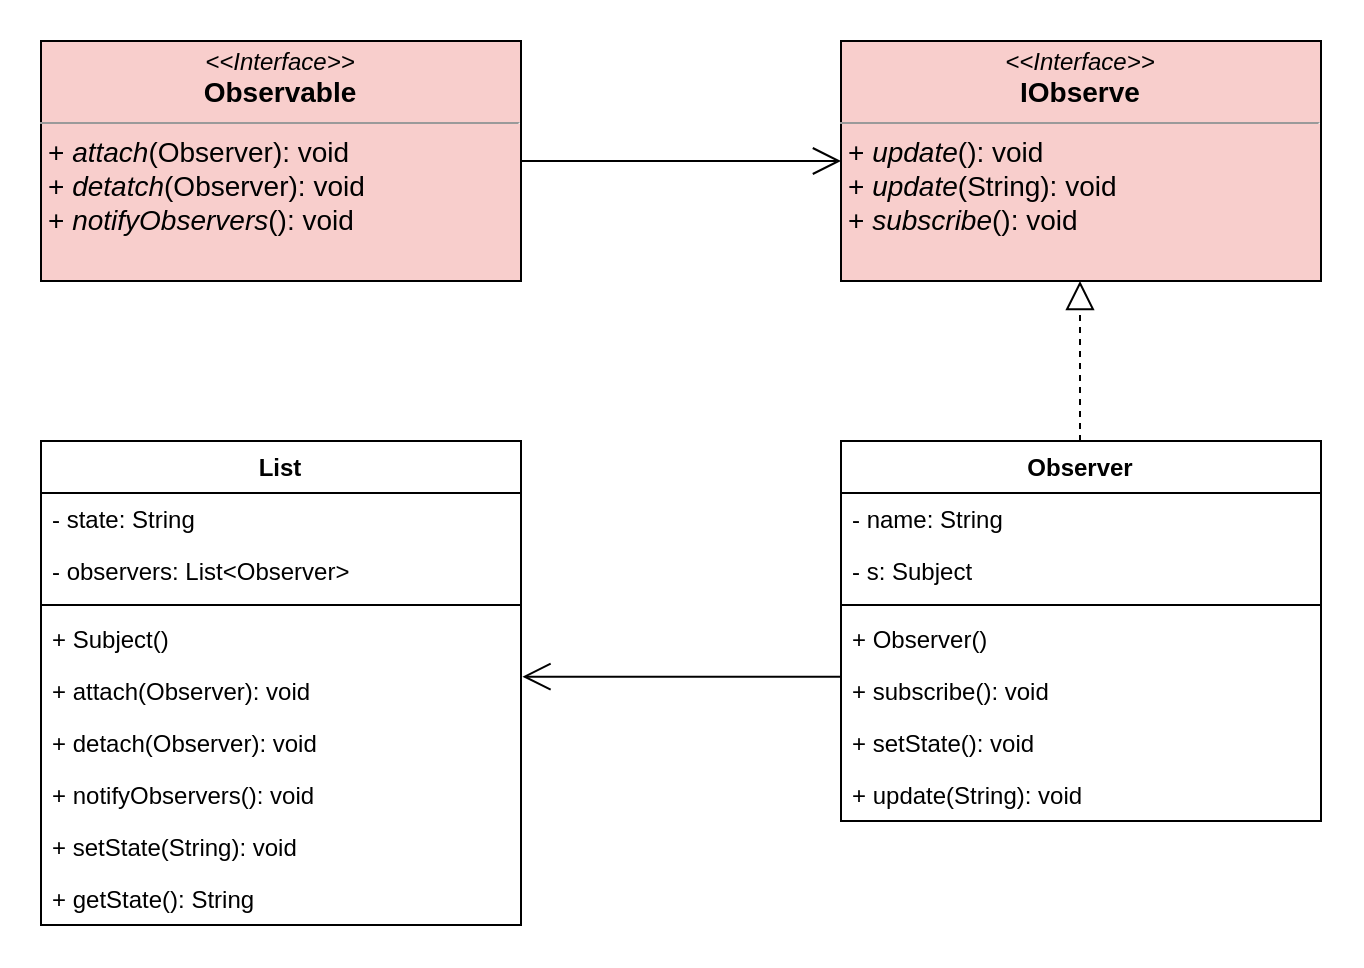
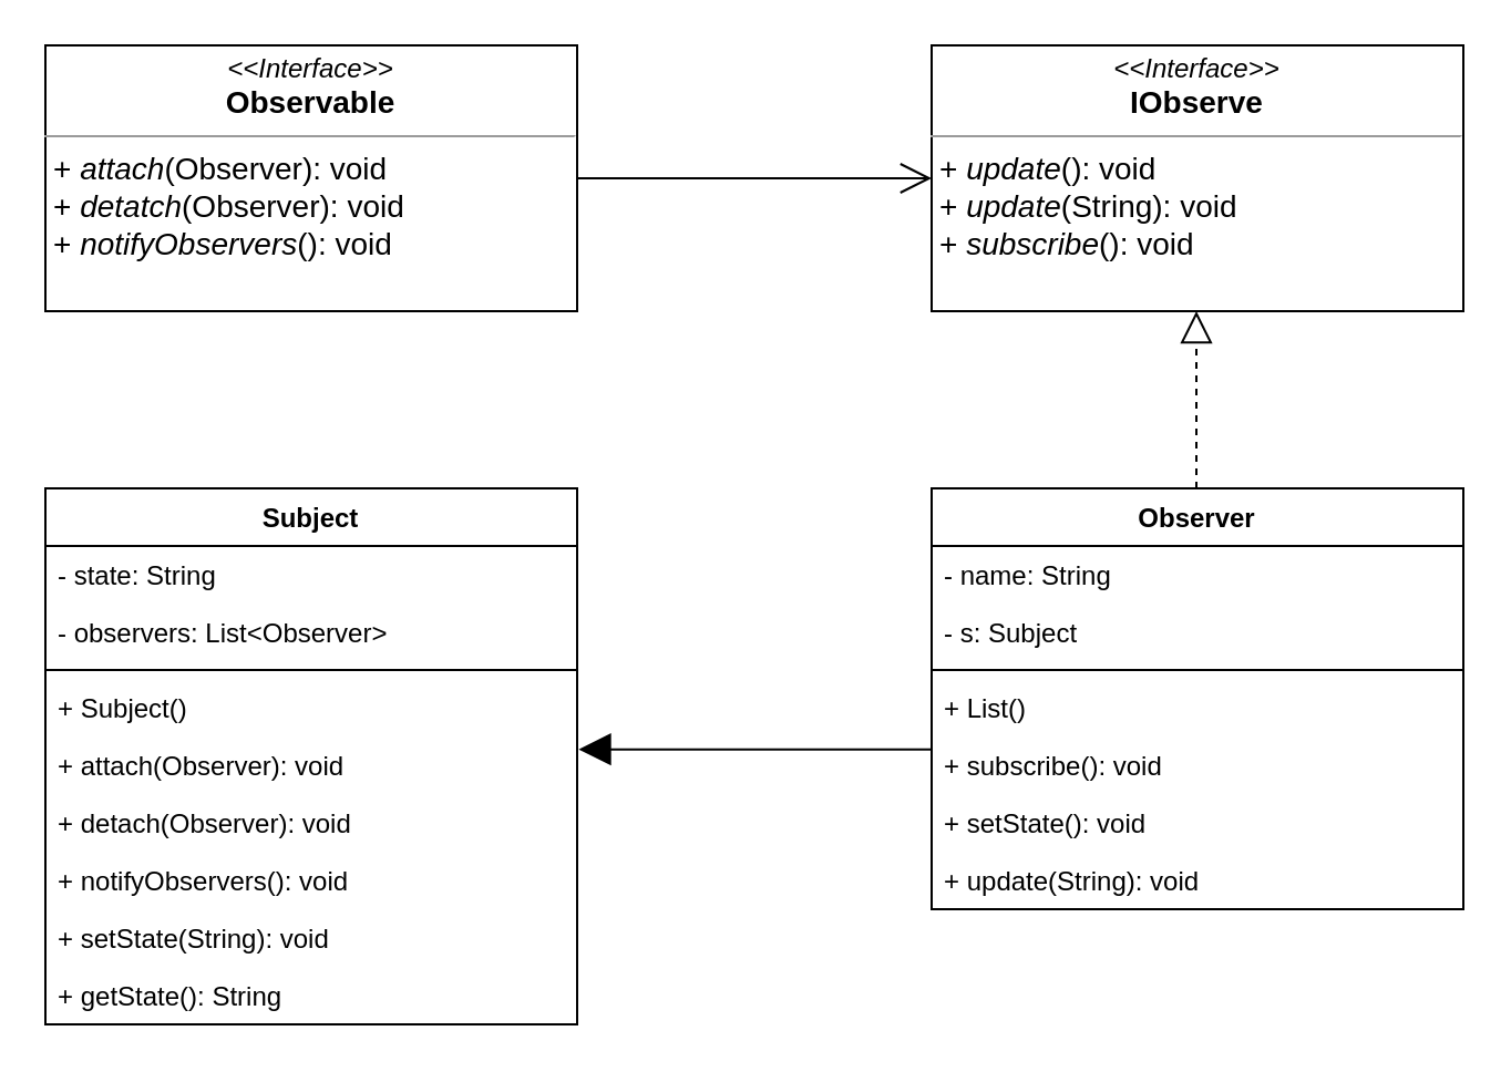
- <mxCell id="5" value="&lt;p style=&quot;margin: 0px ; margin-top: 4px ; text-align: center&quot;&gt;&lt;i&gt;&amp;lt;&amp;lt;Interface&amp;gt;&amp;gt;&lt;/i&gt;&lt;br&gt;&lt;b&gt;&lt;font style=&quot;font-size: 14px&quot;&gt;Observable&lt;/font&gt;&lt;/b&gt;&lt;/p&gt;&lt;hr size=&quot;1&quot;&gt;&lt;p style=&quot;margin: 0px ; margin-left: 4px&quot;&gt;&lt;font style=&quot;font-size: 14px&quot;&gt;+ &lt;i&gt;attach&lt;/i&gt;(Observer): void&lt;br&gt;+ &lt;i&gt;detatch&lt;/i&gt;(Observer): void&lt;br&gt;&lt;/font&gt;&lt;/p&gt;&lt;p style=&quot;margin: 0px ; margin-left: 4px&quot;&gt;&lt;font style=&quot;font-size: 14px&quot;&gt;+ &lt;i&gt;notifyObservers&lt;/i&gt;(): void&lt;/font&gt;&lt;br&gt;&lt;/p&gt;" style="verticalAlign=top;align=left;overflow=fill;fontSize=12;fontFamily=Helvetica;html=1;fillColor=#f8cecc;" parent="1" vertex="1"><mxGeometry x="20" y="20" width="240" height="120" as="geometry" /></mxCell>
+ <mxCell id="5" value="&lt;p style=&quot;margin: 0px ; margin-top: 4px ; text-align: center&quot;&gt;&lt;i&gt;&amp;lt;&amp;lt;Interface&amp;gt;&amp;gt;&lt;/i&gt;&lt;br&gt;&lt;b&gt;&lt;font style=&quot;font-size: 14px&quot;&gt;Observable&lt;/font&gt;&lt;/b&gt;&lt;/p&gt;&lt;hr size=&quot;1&quot;&gt;&lt;p style=&quot;margin: 0px ; margin-left: 4px&quot;&gt;&lt;font style=&quot;font-size: 14px&quot;&gt;+ &lt;i&gt;attach&lt;/i&gt;(Observer): void&lt;br&gt;+ &lt;i&gt;detatch&lt;/i&gt;(Observer): void&lt;br&gt;&lt;/font&gt;&lt;/p&gt;&lt;p style=&quot;margin: 0px ; margin-left: 4px&quot;&gt;&lt;font style=&quot;font-size: 14px&quot;&gt;+ &lt;i&gt;notifyObservers&lt;/i&gt;(): void&lt;/font&gt;&lt;br&gt;&lt;/p&gt;" style="verticalAlign=top;align=left;overflow=fill;fontSize=12;fontFamily=Helvetica;html=1;" parent="1" vertex="1"><mxGeometry x="20" y="20" width="240" height="120" as="geometry" /></mxCell>
- <mxCell id="26" value="&lt;p style=&quot;margin: 0px ; margin-top: 4px ; text-align: center&quot;&gt;&lt;i&gt;&amp;lt;&amp;lt;Interface&amp;gt;&amp;gt;&lt;/i&gt;&lt;br&gt;&lt;b&gt;&lt;font style=&quot;font-size: 14px&quot;&gt;IObserve&lt;/font&gt;&lt;/b&gt;&lt;/p&gt;&lt;hr size=&quot;1&quot;&gt;&lt;p style=&quot;margin: 0px ; margin-left: 4px&quot;&gt;&lt;font style=&quot;font-size: 14px&quot;&gt;+ &lt;i&gt;update&lt;/i&gt;(): void&lt;br&gt;+&amp;nbsp;&lt;i&gt;update&lt;/i&gt;(String): void&lt;br&gt;&lt;/font&gt;&lt;/p&gt;&lt;p style=&quot;margin: 0px ; margin-left: 4px&quot;&gt;&lt;font style=&quot;font-size: 14px&quot;&gt;+ &lt;i&gt;subscribe&lt;/i&gt;(): void&lt;/font&gt;&lt;br&gt;&lt;/p&gt;" style="verticalAlign=top;align=left;overflow=fill;fontSize=12;fontFamily=Helvetica;html=1;fillColor=#f8cecc;" parent="1" vertex="1"><mxGeometry x="420" y="20" width="240" height="120" as="geometry" /></mxCell>
+ <mxCell id="26" value="&lt;p style=&quot;margin: 0px ; margin-top: 4px ; text-align: center&quot;&gt;&lt;i&gt;&amp;lt;&amp;lt;Interface&amp;gt;&amp;gt;&lt;/i&gt;&lt;br&gt;&lt;b&gt;&lt;font style=&quot;font-size: 14px&quot;&gt;IObserve&lt;/font&gt;&lt;/b&gt;&lt;/p&gt;&lt;hr size=&quot;1&quot;&gt;&lt;p style=&quot;margin: 0px ; margin-left: 4px&quot;&gt;&lt;font style=&quot;font-size: 14px&quot;&gt;+ &lt;i&gt;update&lt;/i&gt;(): void&lt;br&gt;+&amp;nbsp;&lt;i&gt;update&lt;/i&gt;(String): void&lt;br&gt;&lt;/font&gt;&lt;/p&gt;&lt;p style=&quot;margin: 0px ; margin-left: 4px&quot;&gt;&lt;font style=&quot;font-size: 14px&quot;&gt;+ &lt;i&gt;subscribe&lt;/i&gt;(): void&lt;/font&gt;&lt;br&gt;&lt;/p&gt;" style="verticalAlign=top;align=left;overflow=fill;fontSize=12;fontFamily=Helvetica;html=1;" parent="1" vertex="1"><mxGeometry x="420" y="20" width="240" height="120" as="geometry" /></mxCell>
- <mxCell id="8" value="List" style="swimlane;fontStyle=1;align=center;verticalAlign=top;childLayout=stackLayout;horizontal=1;startSize=26;horizontalStack=0;resizeParent=1;resizeParentMax=0;resizeLast=0;collapsible=1;marginBottom=0;" parent="1" vertex="1"><mxGeometry x="20" y="220" width="240" height="242" as="geometry" /></mxCell>
+ <mxCell id="8" value="Subject" style="swimlane;fontStyle=1;align=center;verticalAlign=top;childLayout=stackLayout;horizontal=1;startSize=26;horizontalStack=0;resizeParent=1;resizeParentMax=0;resizeLast=0;collapsible=1;marginBottom=0;" parent="1" vertex="1"><mxGeometry x="20" y="220" width="240" height="242" as="geometry" /></mxCell>
- <mxCell id="22" value="+ Observer()" style="text;strokeColor=none;fillColor=none;align=left;verticalAlign=top;spacingLeft=4;spacingRight=4;overflow=hidden;rotatable=0;points=[[0,0.5],[1,0.5]];portConstraint=eastwest;" parent="18" vertex="1"><mxGeometry y="86" width="240" height="26" as="geometry" /></mxCell>
+ <mxCell id="22" value="+ List()" style="text;strokeColor=none;fillColor=none;align=left;verticalAlign=top;spacingLeft=4;spacingRight=4;overflow=hidden;rotatable=0;points=[[0,0.5],[1,0.5]];portConstraint=eastwest;" parent="18" vertex="1"><mxGeometry y="86" width="240" height="26" as="geometry" /></mxCell>
- <mxCell id="6" value="" style="endArrow=open;endFill=1;endSize=12;html=1;exitX=0;exitY=0.225;exitDx=0;exitDy=0;exitPerimeter=0;entryX=1.003;entryY=0.225;entryDx=0;entryDy=0;entryPerimeter=0;" parent="1" source="23" target="13" edge="1"><mxGeometry width="160" relative="1" as="geometry"><mxPoint x="200" y="410" as="sourcePoint" /><mxPoint x="80" y="560" as="targetPoint" /><Array as="points" /></mxGeometry></mxCell>
+ <mxCell id="6" value="" style="endArrow=block;endFill=1;endSize=12;html=1;exitX=0;exitY=0.225;exitDx=0;exitDy=0;exitPerimeter=0;entryX=1.003;entryY=0.225;entryDx=0;entryDy=0;entryPerimeter=0;" parent="1" source="23" target="13" edge="1"><mxGeometry width="160" relative="1" as="geometry"><mxPoint x="200" y="410" as="sourcePoint" /><mxPoint x="80" y="560" as="targetPoint" /><Array as="points" /></mxGeometry></mxCell>
